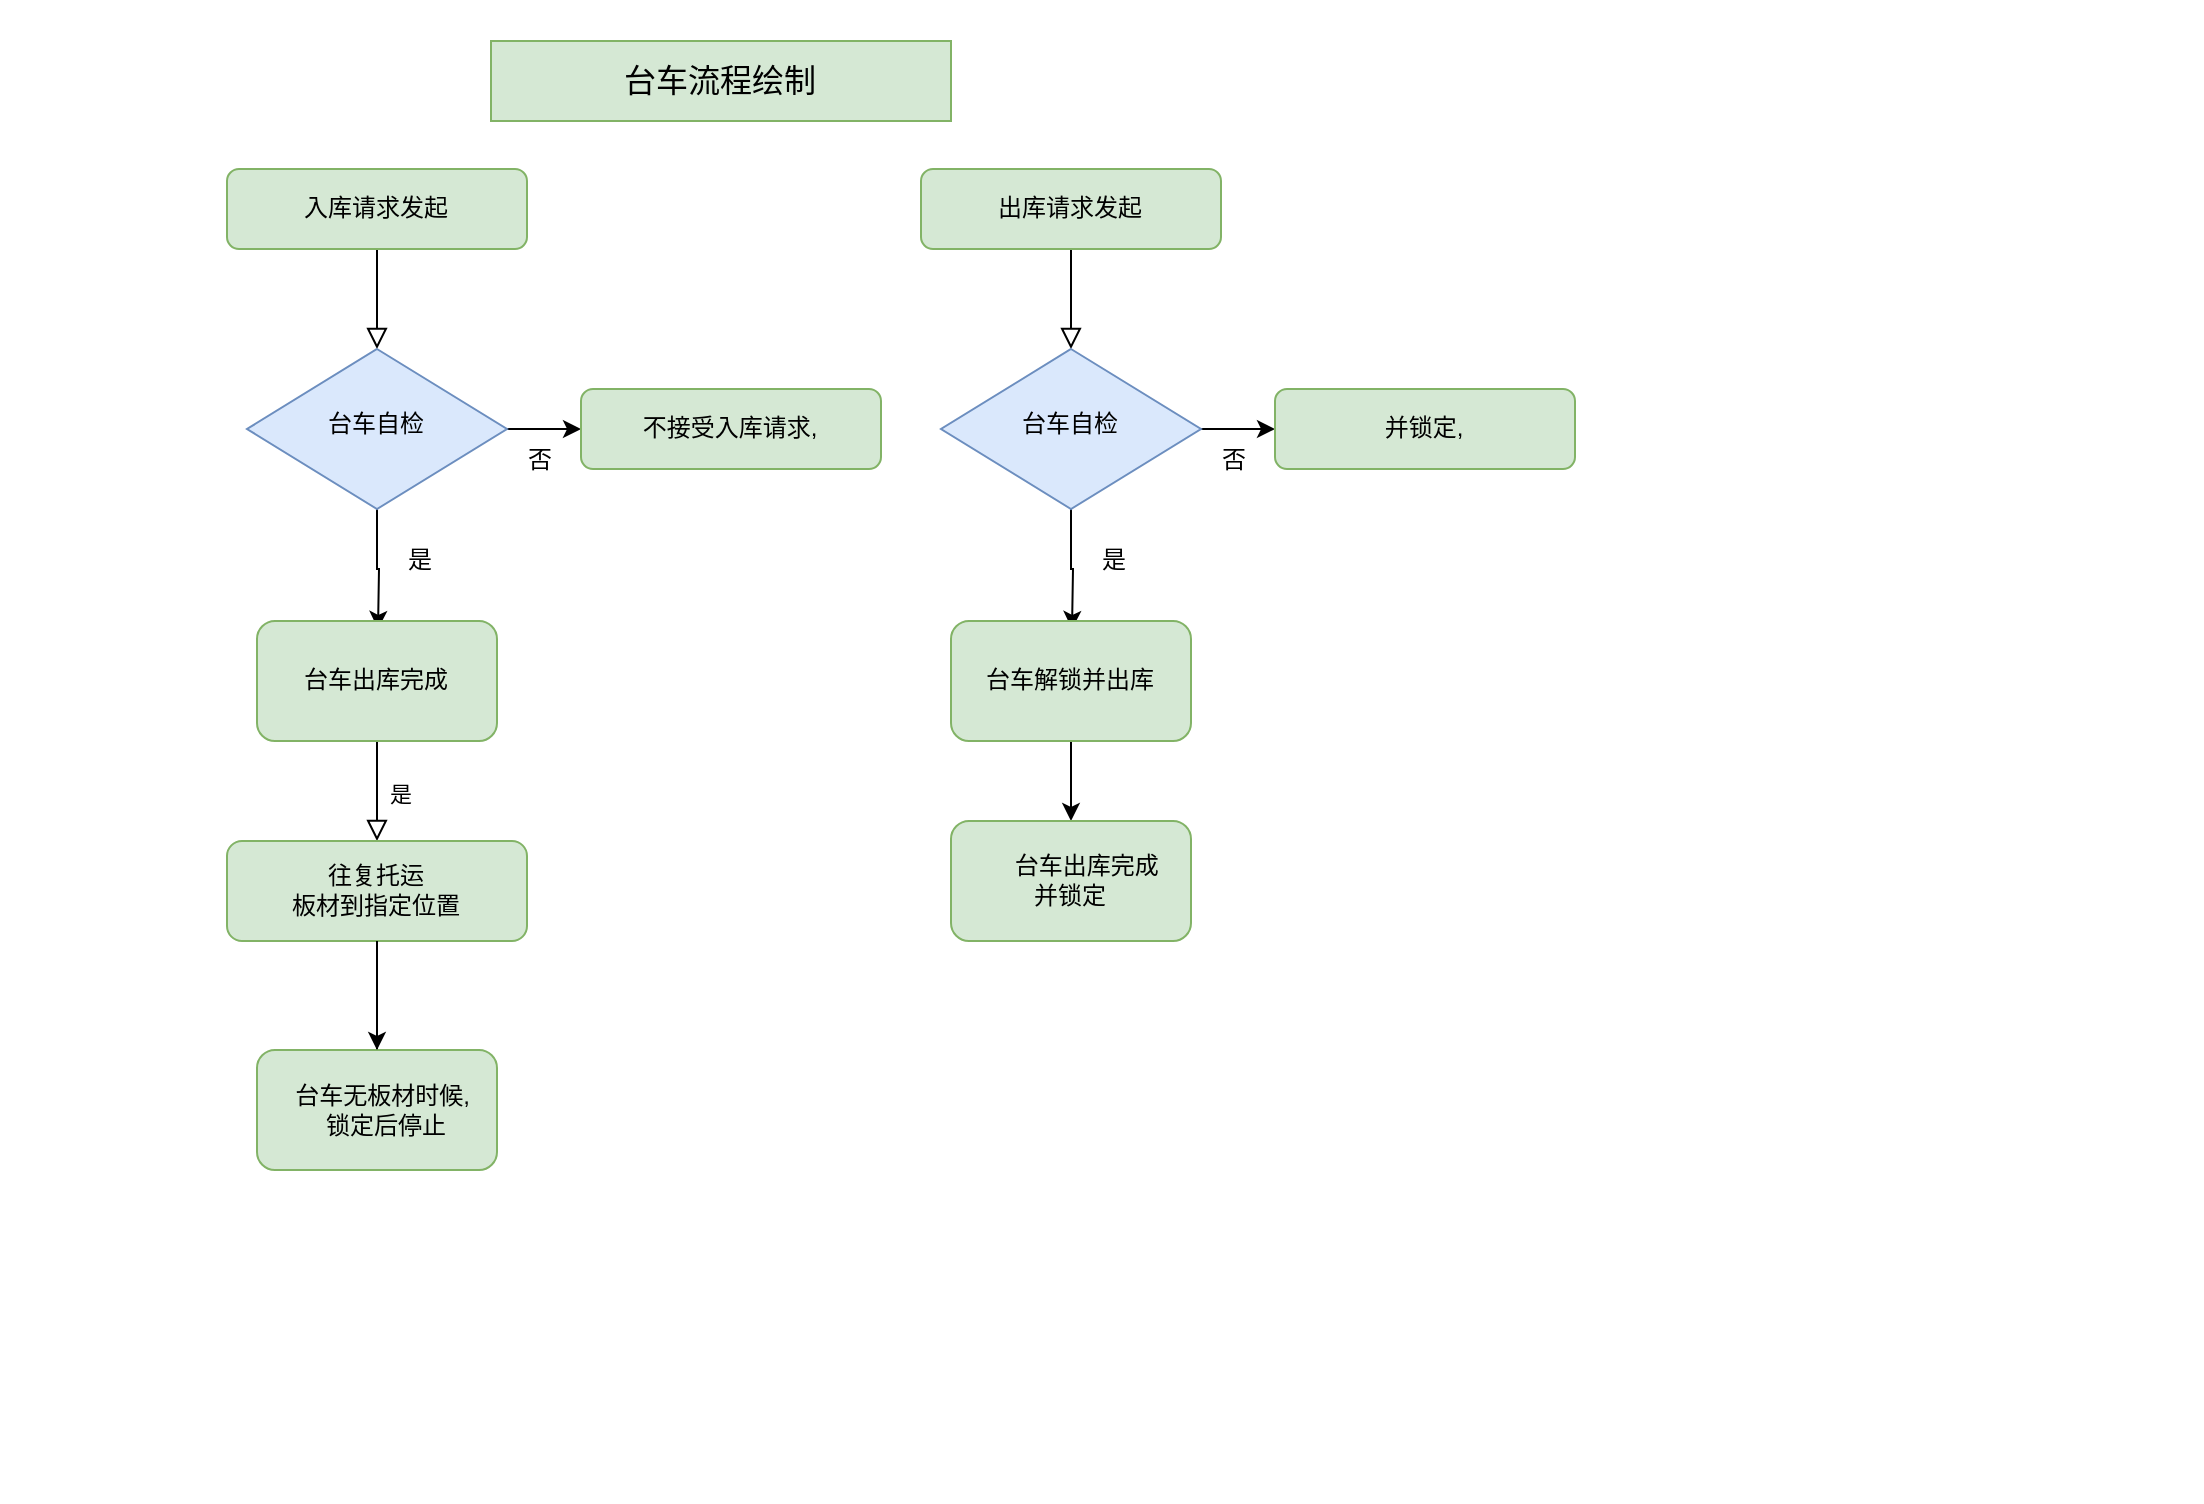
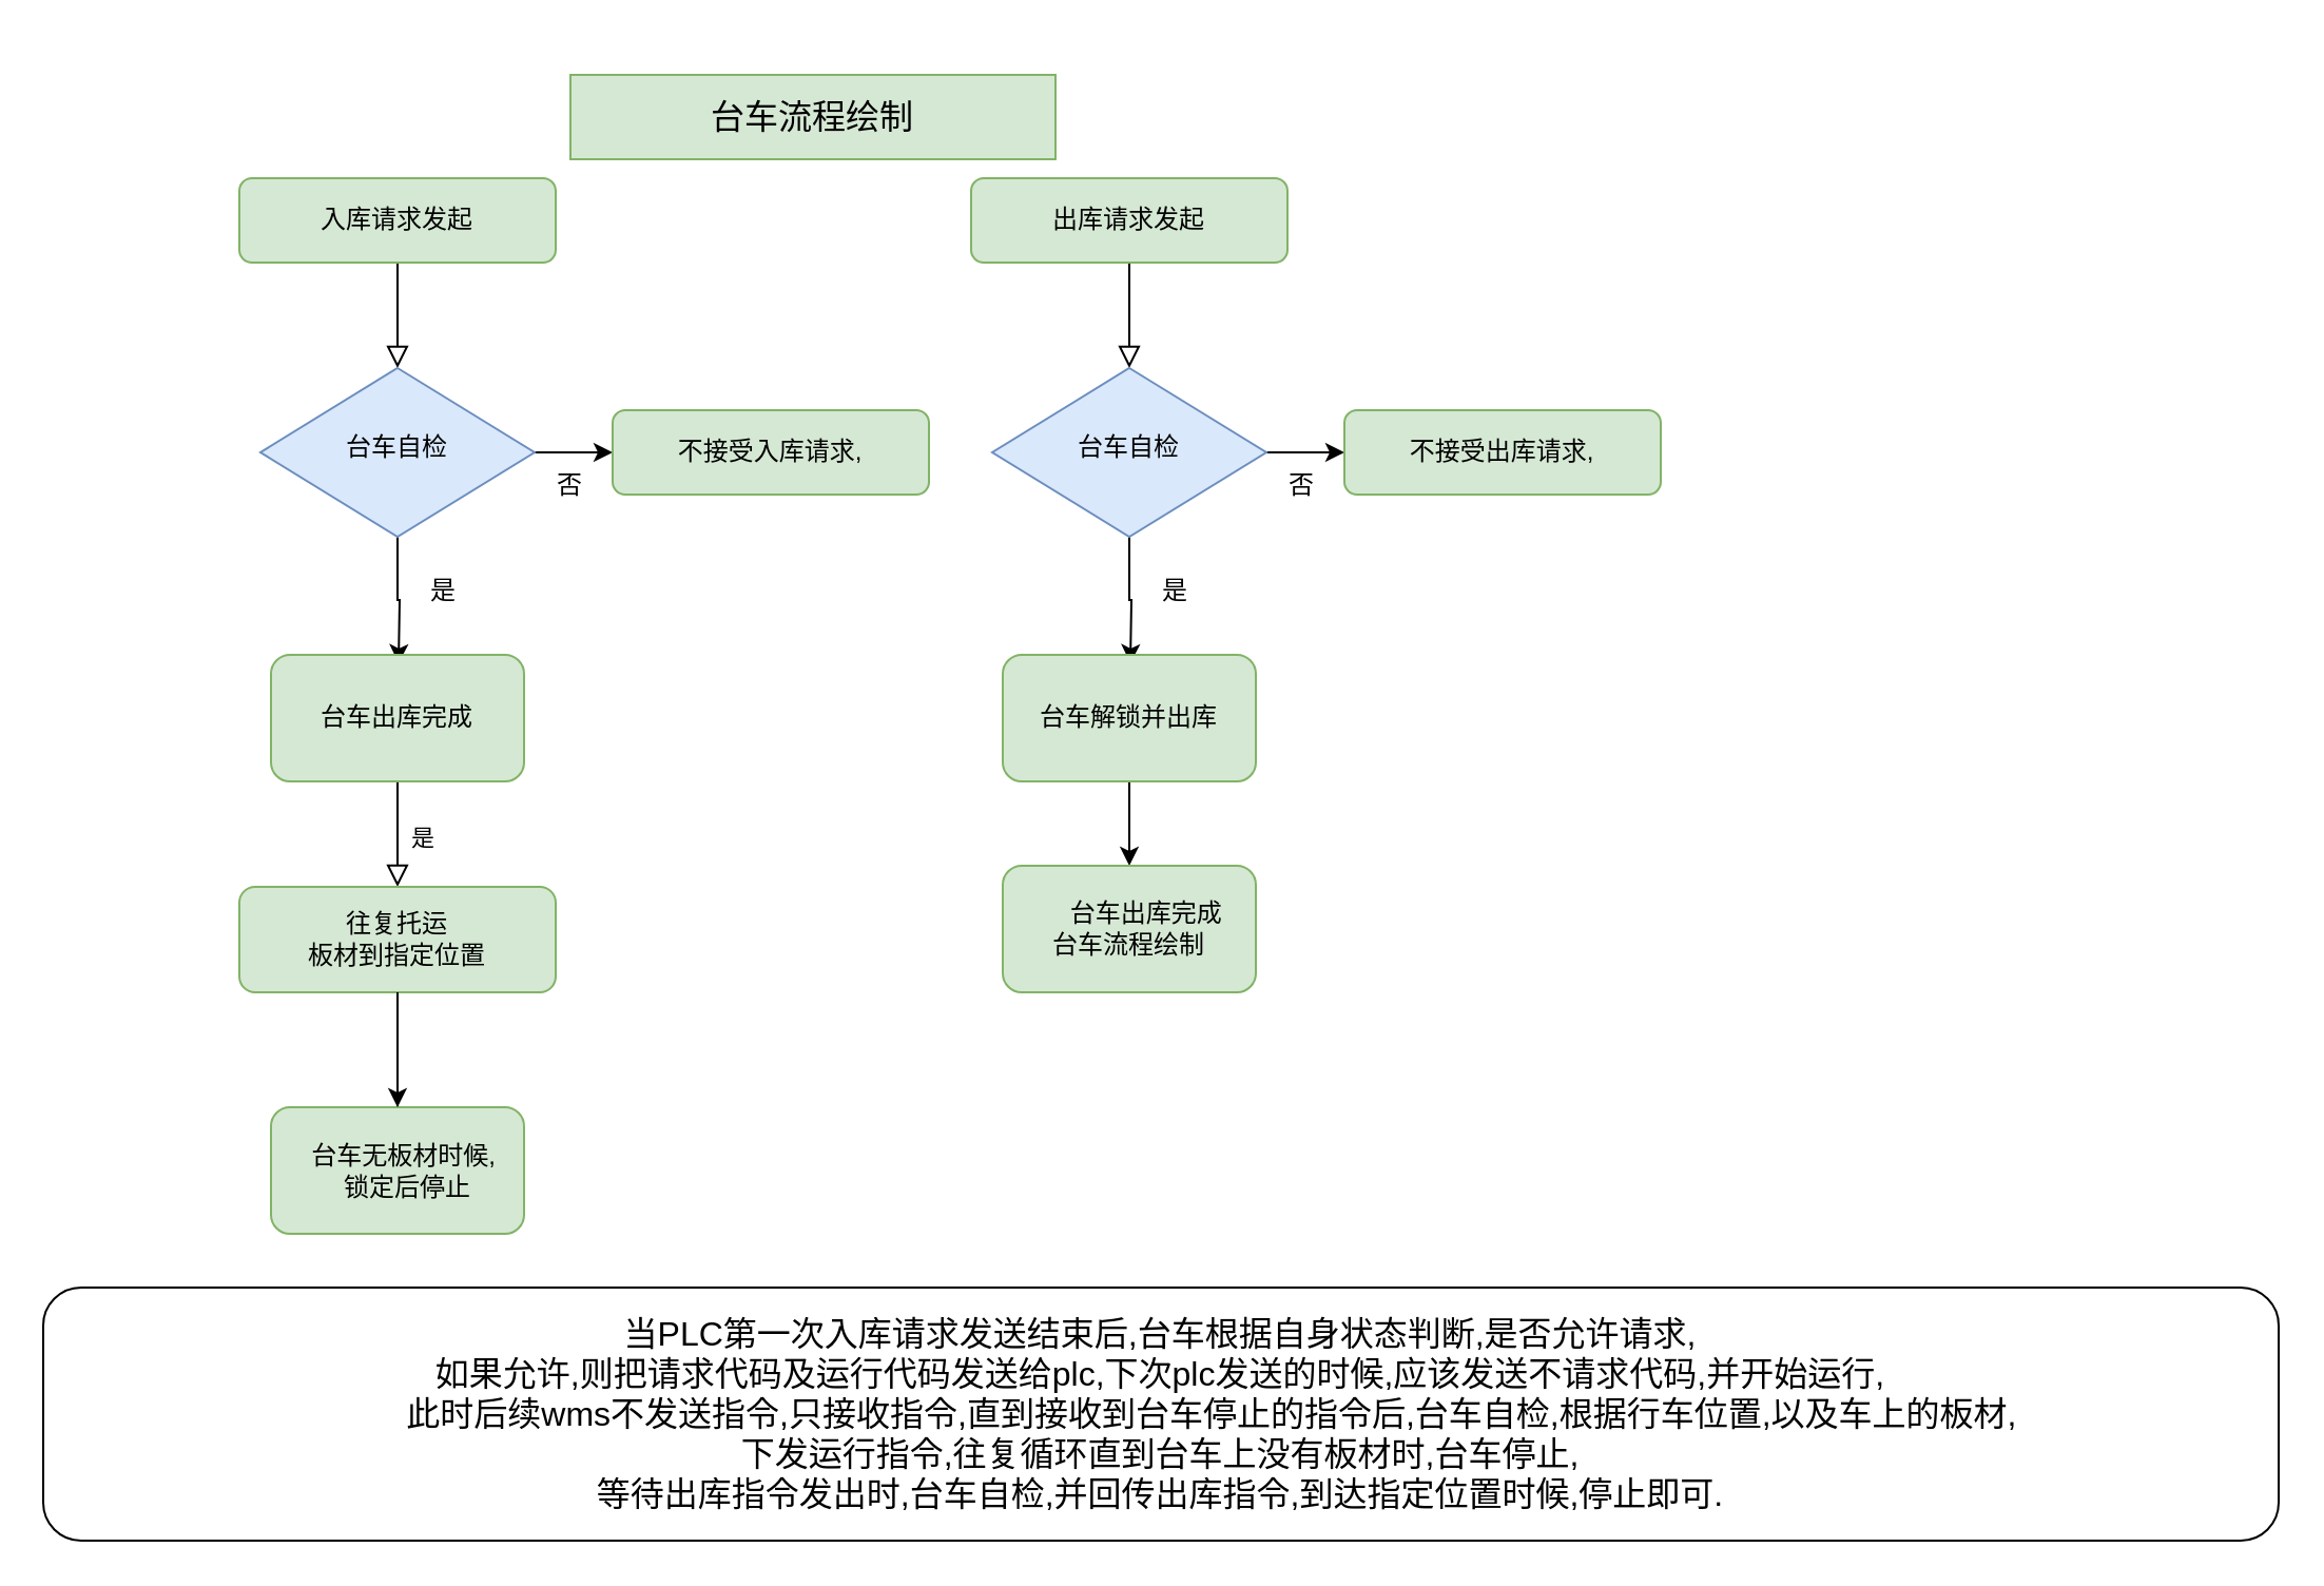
- <mxCell id="11" value="&lt;font style=&quot;font-size: 16px&quot;&gt;台车流程绘制&lt;/font&gt;" style="text;html=1;strokeColor=#82b366;fillColor=#d5e8d4;align=center;verticalAlign=middle;whiteSpace=wrap;rounded=0;" parent="1" vertex="1"><mxGeometry x="245" y="20" width="230" height="40" as="geometry" /></mxCell>
+ <mxCell id="11" value="&lt;font style=&quot;font-size: 16px&quot;&gt;台车流程绘制&lt;/font&gt;" style="text;html=1;strokeColor=#82b366;fillColor=#d5e8d4;align=center;verticalAlign=middle;whiteSpace=wrap;rounded=0;" parent="1" vertex="1"><mxGeometry x="270" y="35" width="230" height="40" as="geometry" /></mxCell>
- <mxCell id="22" value="并锁定," style="rounded=1;whiteSpace=wrap;html=1;fontSize=12;glass=0;strokeWidth=1;shadow=0;fillColor=#d5e8d4;strokeColor=#82b366;" parent="1" vertex="1"><mxGeometry x="637" y="194" width="150" height="40" as="geometry" /></mxCell>
+ <mxCell id="22" value="不接受出库请求," style="rounded=1;whiteSpace=wrap;html=1;fontSize=12;glass=0;strokeWidth=1;shadow=0;fillColor=#d5e8d4;strokeColor=#82b366;" parent="1" vertex="1"><mxGeometry x="637" y="194" width="150" height="40" as="geometry" /></mxCell>
- <mxCell id="27" value="&amp;nbsp; &amp;nbsp; &amp;nbsp;台车出库完成&lt;br&gt;并锁定" style="rounded=1;whiteSpace=wrap;html=1;fillColor=#d5e8d4;strokeColor=#82b366;" parent="1" vertex="1"><mxGeometry x="475" y="410" width="120" height="60" as="geometry" /></mxCell>
+ <mxCell id="27" value="&amp;nbsp; &amp;nbsp; &amp;nbsp;台车出库完成&lt;br&gt;台车流程绘制" style="rounded=1;whiteSpace=wrap;html=1;fillColor=#d5e8d4;strokeColor=#82b366;" parent="1" vertex="1"><mxGeometry x="475" y="410" width="120" height="60" as="geometry" /></mxCell>
+ <mxCell id="28" value="&lt;font style=&quot;font-size: 16px&quot;&gt;当PLC第一次入库请求发送结束后,台车根据自身状态判断,是否允许请求,&lt;br&gt;如果允许,则把请求代码及运行代码发送给plc,下次plc发送的时候,应该发送不请求代码,并开始运行,&lt;br&gt;&amp;nbsp; &amp;nbsp; &amp;nbsp; &amp;nbsp; &amp;nbsp; &amp;nbsp;此时后续wms不发送指令,只接收指令,直到接收到台车停止的指令后,台车自检,根据行车位置,以及车上的板材,&lt;br&gt;下发运行指令,往复循环直到台车上没有板材时,台车停止,&lt;br&gt;等待出库指令发出时,台车自检,并回传出库指令,到达指定位置时候,停止即可.&lt;br&gt;&lt;/font&gt;" style="rounded=1;whiteSpace=wrap;html=1;" vertex="1" parent="1"><mxGeometry x="20" y="610" width="1060" height="120" as="geometry" /></mxCell>
